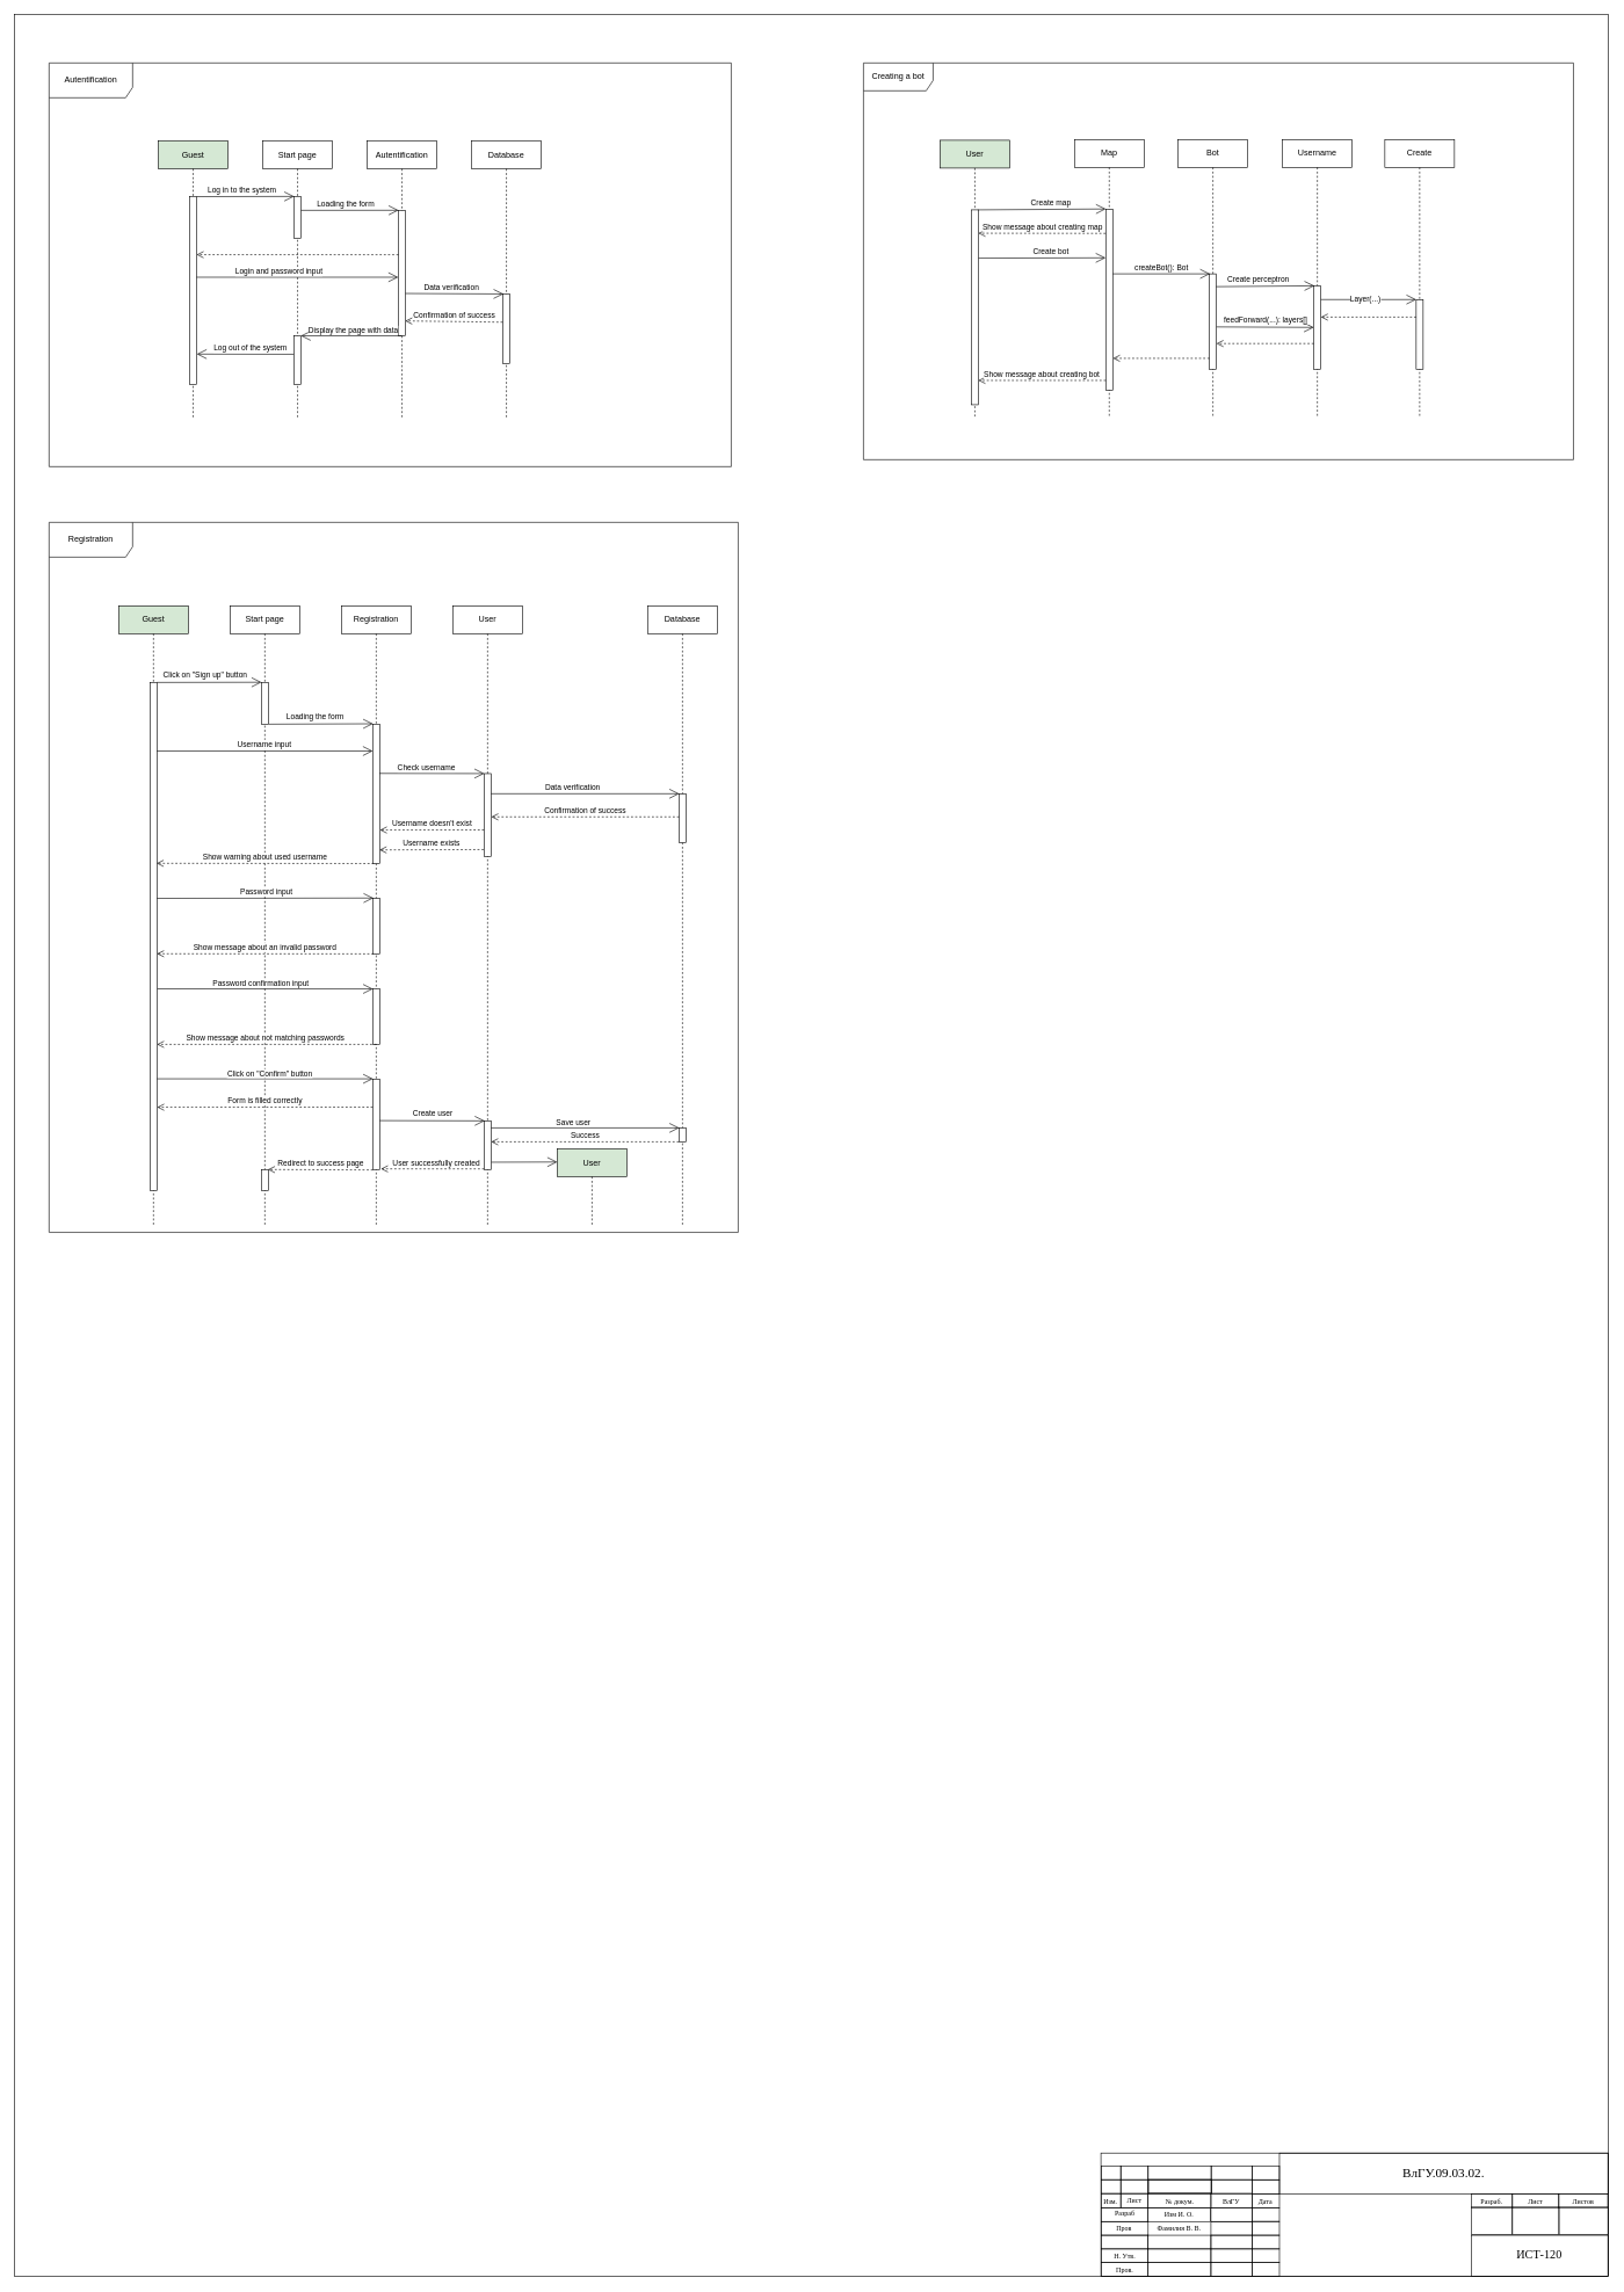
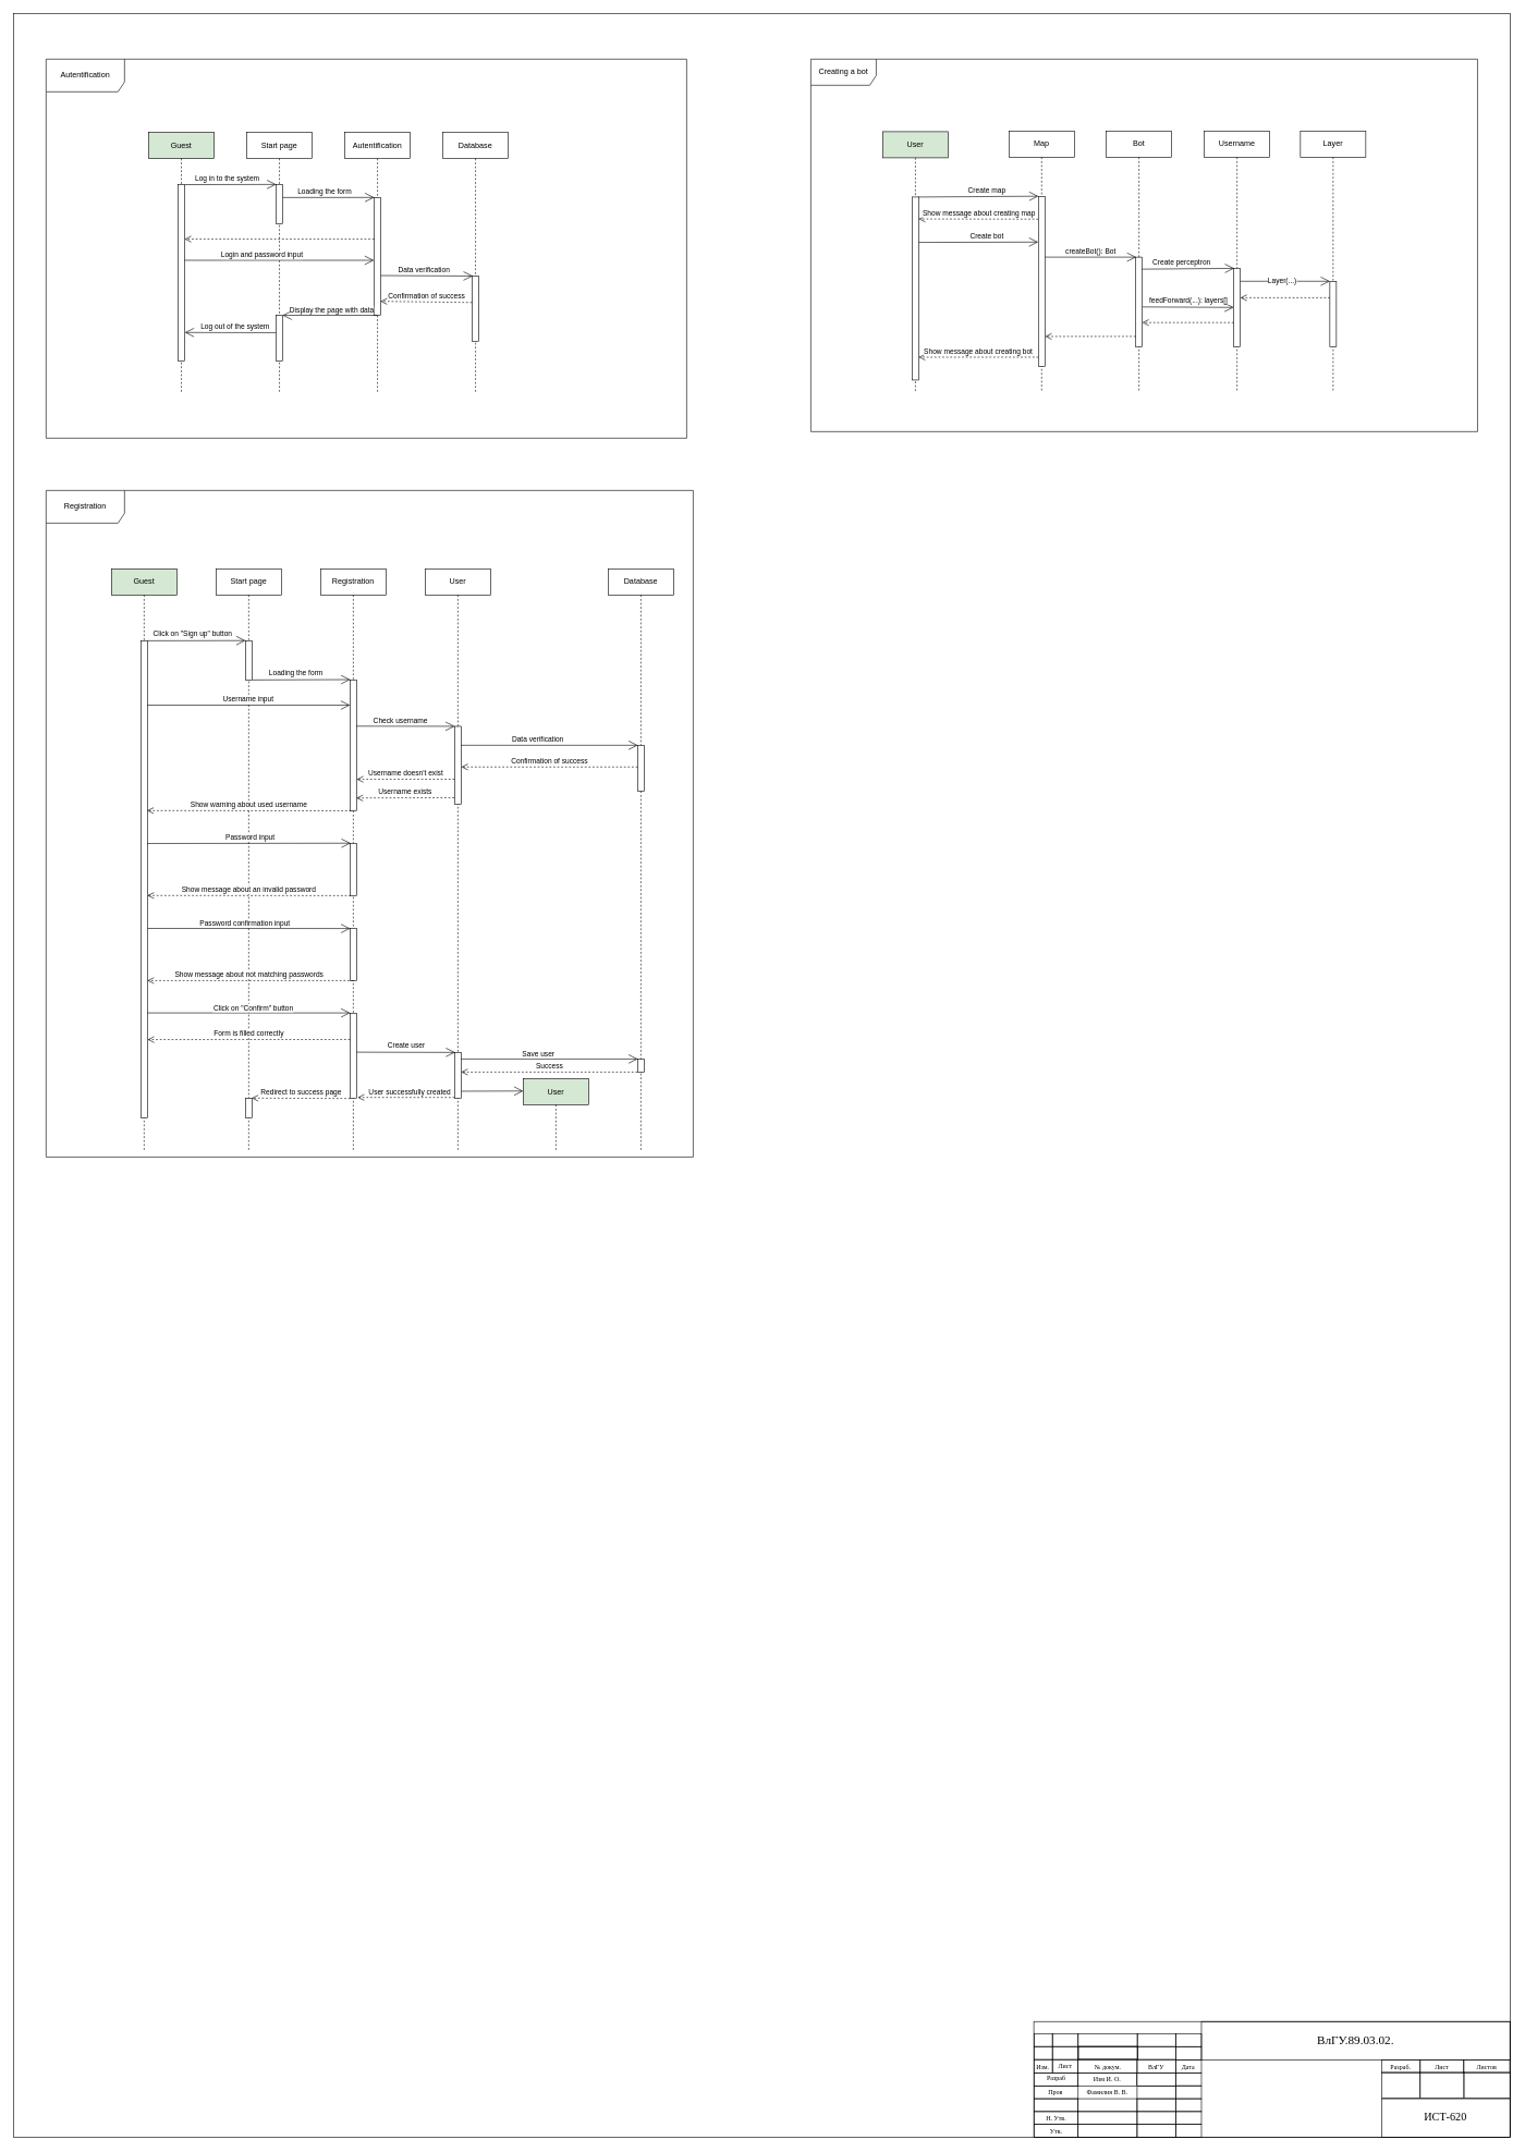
- <mxCell id="99" value="Create" style="shape=umlLifeline;perimeter=lifelinePerimeter;whiteSpace=wrap;html=1;container=1;collapsible=0;recursiveResize=0;outlineConnect=0;" parent="2" vertex="1"><mxGeometry x="1969" y="180" width="100" height="400" as="geometry" /></mxCell>
+ <mxCell id="99" value="Layer" style="shape=umlLifeline;perimeter=lifelinePerimeter;whiteSpace=wrap;html=1;container=1;collapsible=0;recursiveResize=0;outlineConnect=0;" parent="2" vertex="1"><mxGeometry x="1969" y="180" width="100" height="400" as="geometry" /></mxCell>
- <mxCell id="62" value="&lt;span style=&quot;font-size: 14.0pt ; line-height: 150% ; font-family: &amp;quot;times new roman&amp;quot; , serif&quot;&gt;ВлГУ.09.03.02.&lt;/span&gt;" style="text;html=1;strokeColor=none;fillColor=none;align=center;verticalAlign=middle;whiteSpace=wrap;rounded=0;fontFamily=Times New Roman;fontSize=10;movable=0;resizable=0;rotatable=0;deletable=0;editable=0;connectable=0;" parent="2" vertex="1"><mxGeometry x="1817.56" y="3072.86" width="471.33" height="56.74" as="geometry" /></mxCell>
+ <mxCell id="62" value="&lt;span style=&quot;font-size: 14.0pt ; line-height: 150% ; font-family: &amp;quot;times new roman&amp;quot; , serif&quot;&gt;ВлГУ.89.03.02.&lt;/span&gt;" style="text;html=1;strokeColor=none;fillColor=none;align=center;verticalAlign=middle;whiteSpace=wrap;rounded=0;fontFamily=Times New Roman;fontSize=10;movable=0;resizable=0;rotatable=0;deletable=0;editable=0;connectable=0;" parent="2" vertex="1"><mxGeometry x="1817.56" y="3072.86" width="471.33" height="56.74" as="geometry" /></mxCell>
- <mxCell id="63" value="&lt;font style=&quot;font-size: 17px;&quot;&gt;ИСТ-120&lt;/font&gt;" style="text;html=1;strokeColor=none;fillColor=none;align=center;verticalAlign=middle;whiteSpace=wrap;rounded=0;fontFamily=Times New Roman;fontSize=10;movable=0;resizable=0;rotatable=0;deletable=0;editable=0;connectable=0;" parent="2" vertex="1"><mxGeometry x="2093.18" y="3189.9" width="195.71" height="57.81" as="geometry" /></mxCell>
+ <mxCell id="63" value="&lt;font style=&quot;font-size: 17px;&quot;&gt;ИСТ-620&lt;/font&gt;" style="text;html=1;strokeColor=none;fillColor=none;align=center;verticalAlign=middle;whiteSpace=wrap;rounded=0;fontFamily=Times New Roman;fontSize=10;movable=0;resizable=0;rotatable=0;deletable=0;editable=0;connectable=0;" parent="2" vertex="1"><mxGeometry x="2093.18" y="3189.9" width="195.71" height="57.81" as="geometry" /></mxCell>
- <mxCell id="55" value="Пров." style="text;html=1;strokeColor=none;fillColor=none;align=center;verticalAlign=middle;whiteSpace=wrap;rounded=0;fontFamily=Times New Roman;fontSize=10;movable=0;resizable=0;rotatable=0;deletable=0;editable=0;connectable=0;" parent="2" vertex="1"><mxGeometry x="1562.008" y="3230.348" width="66.929" height="19.68" as="geometry" /></mxCell>
+ <mxCell id="55" value="Утв." style="text;html=1;strokeColor=none;fillColor=none;align=center;verticalAlign=middle;whiteSpace=wrap;rounded=0;fontFamily=Times New Roman;fontSize=10;movable=0;resizable=0;rotatable=0;deletable=0;editable=0;connectable=0;" parent="2" vertex="1"><mxGeometry x="1562.008" y="3230.348" width="66.929" height="19.68" as="geometry" /></mxCell>
